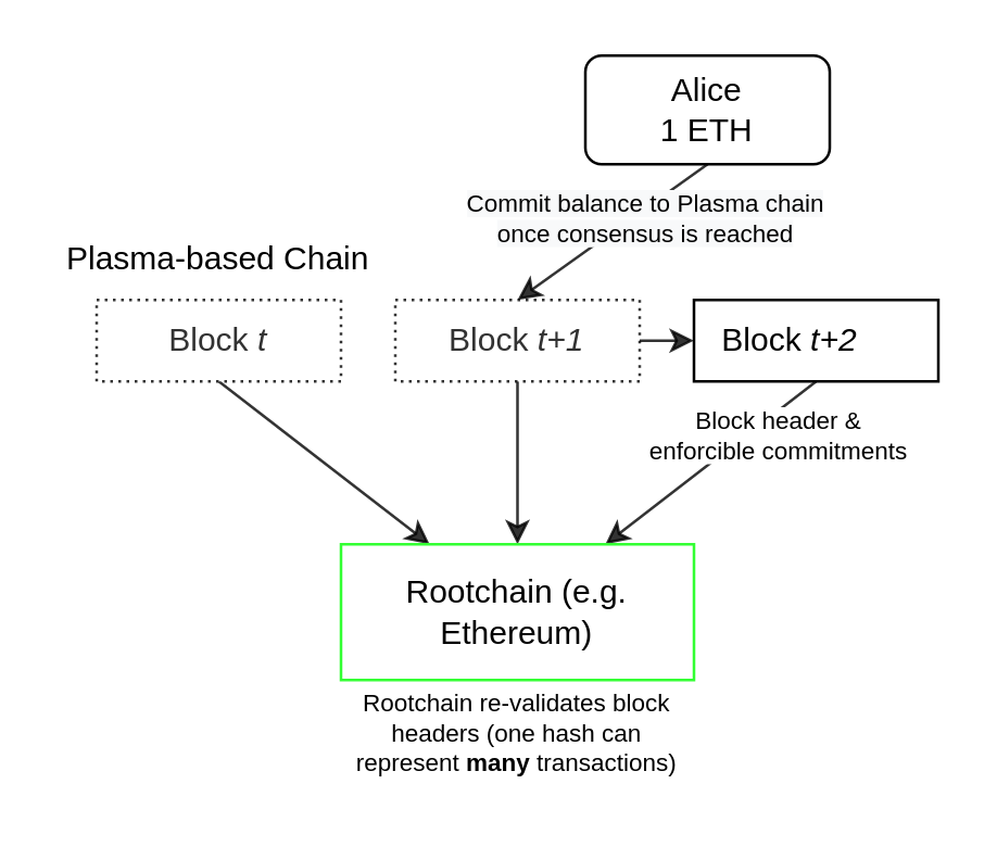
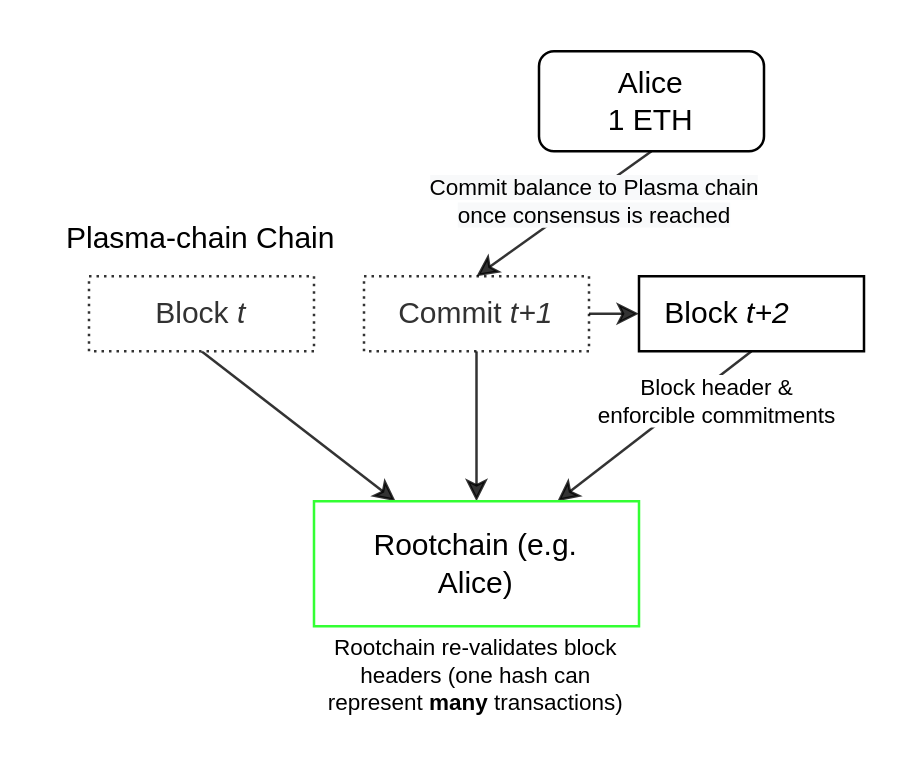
- <mxCell id="15" value="Plasma-based Chain" style="text;html=1;strokeColor=none;fillColor=none;align=center;verticalAlign=middle;whiteSpace=wrap;rounded=0;" vertex="1" parent="1"><mxGeometry x="20" y="80" width="120" height="30" as="geometry" /></mxCell>
+ <mxCell id="15" value="Plasma-chain Chain" style="text;html=1;strokeColor=none;fillColor=none;align=center;verticalAlign=middle;whiteSpace=wrap;rounded=0;" vertex="1" parent="1"><mxGeometry x="20" y="80" width="120" height="30" as="geometry" /></mxCell>
- <mxCell id="6" value="Block&amp;nbsp;&lt;i&gt;t+1&lt;/i&gt;" style="rounded=0;whiteSpace=wrap;html=1;dashed=1;dashPattern=1 2;opacity=80;textOpacity=80;" vertex="1" parent="1"><mxGeometry x="145" y="110" width="90" height="30" as="geometry" /></mxCell>
+ <mxCell id="6" value="Commit&amp;nbsp;&lt;i&gt;t+1&lt;/i&gt;" style="rounded=0;whiteSpace=wrap;html=1;dashed=1;dashPattern=1 2;opacity=80;textOpacity=80;" vertex="1" parent="1"><mxGeometry x="145" y="110" width="90" height="30" as="geometry" /></mxCell>
- <mxCell id="14" value="Rootchain (e.g. Ethereum)" style="text;html=1;strokeColor=none;fillColor=none;align=center;verticalAlign=middle;whiteSpace=wrap;rounded=0;" vertex="1" parent="1"><mxGeometry x="135" y="215" width="110" height="20" as="geometry" /></mxCell>
+ <mxCell id="14" value="Rootchain (e.g. Alice)" style="text;html=1;strokeColor=none;fillColor=none;align=center;verticalAlign=middle;whiteSpace=wrap;rounded=0;" vertex="1" parent="1"><mxGeometry x="135" y="215" width="110" height="20" as="geometry" /></mxCell>
